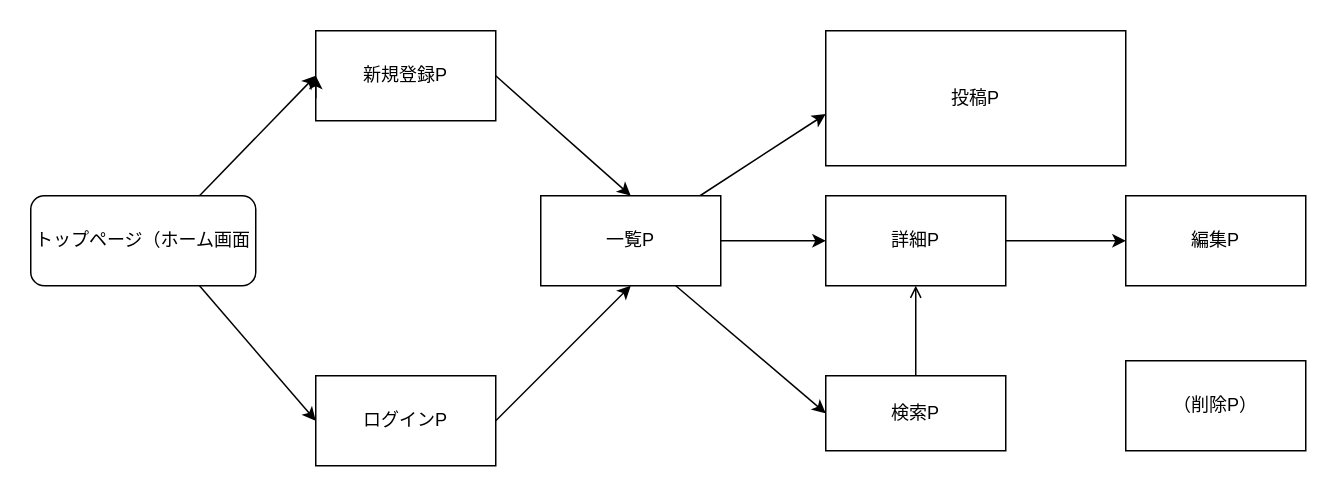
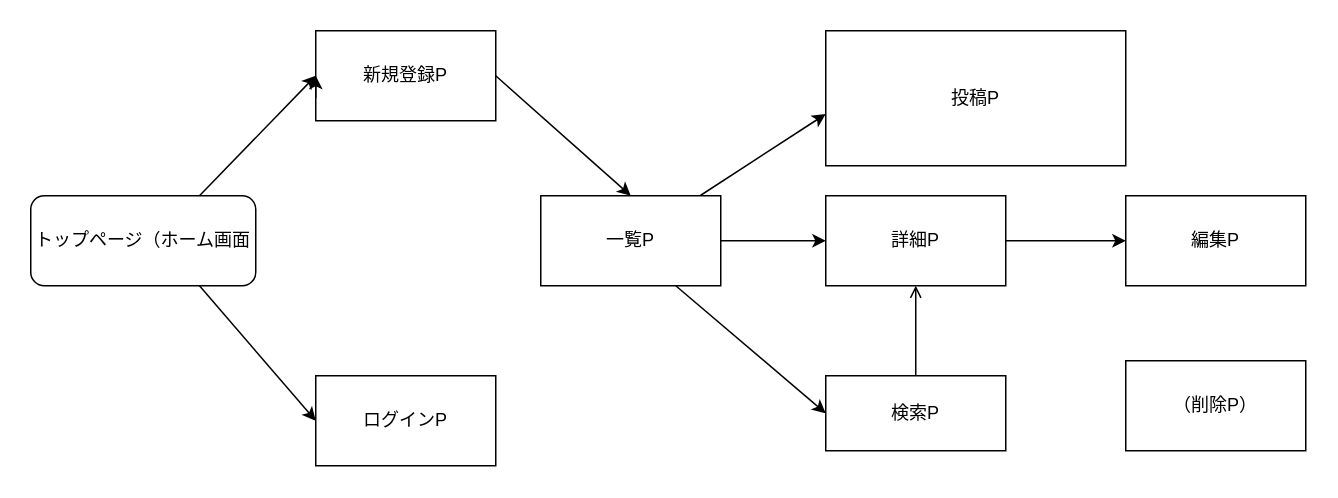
- <mxCell id="7" style="edgeStyle=none;html=1;exitX=1;exitY=0.5;exitDx=0;exitDy=0;entryX=0.5;entryY=1;entryDx=0;entryDy=0;" edge="1" parent="1" source="8" target="13"><mxGeometry relative="1" as="geometry" /></mxCell>
